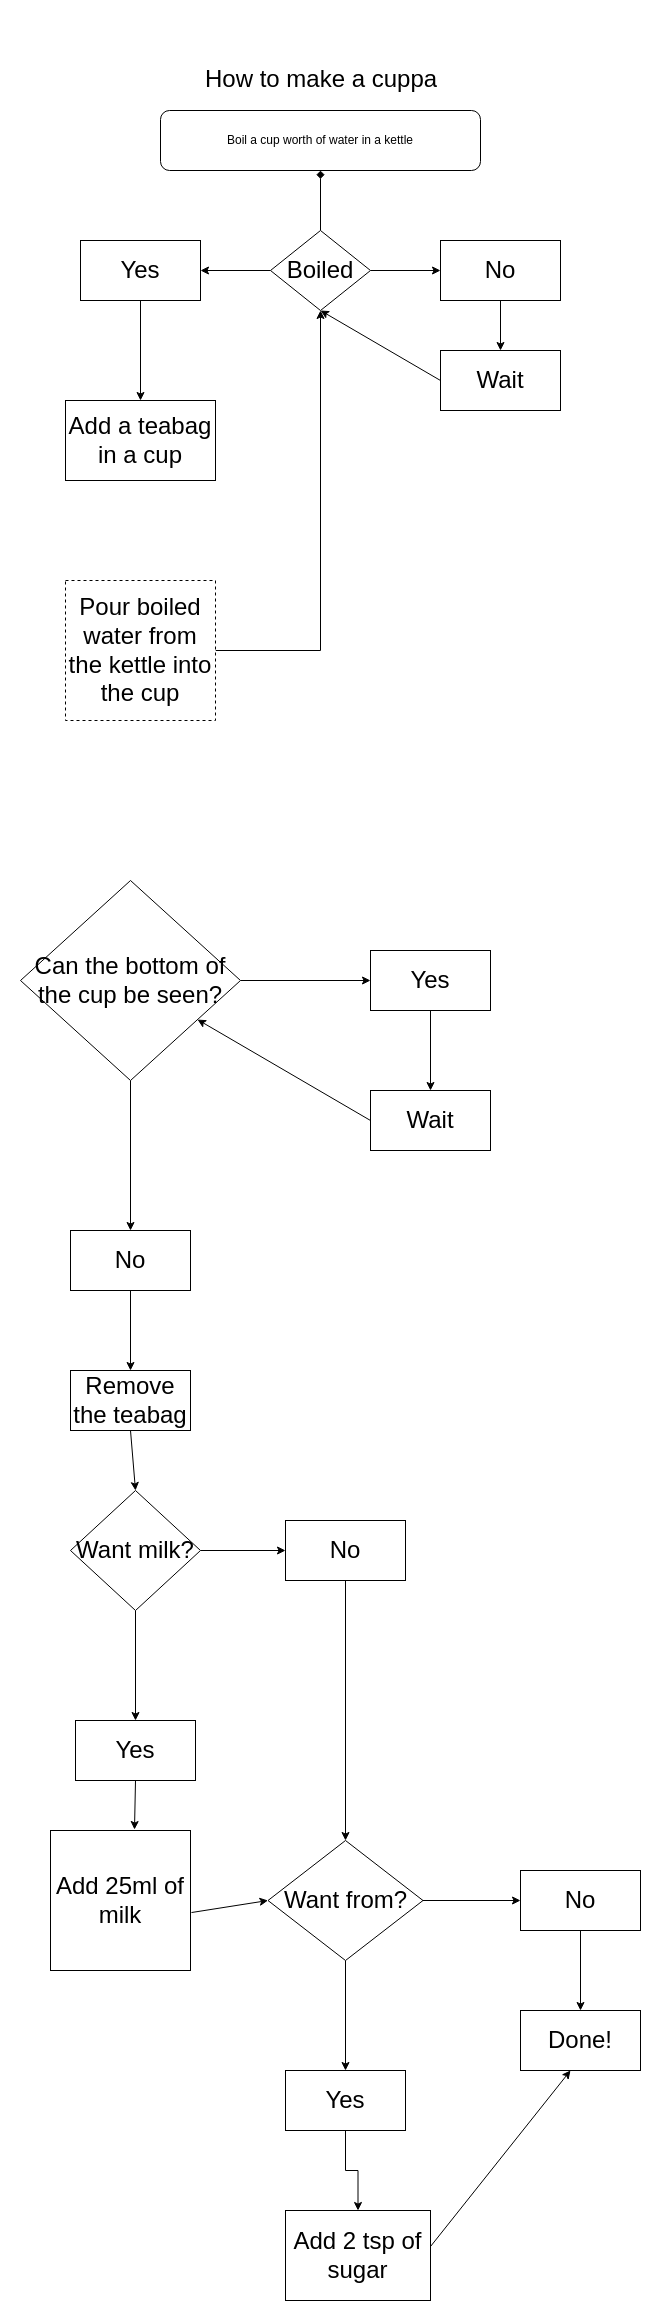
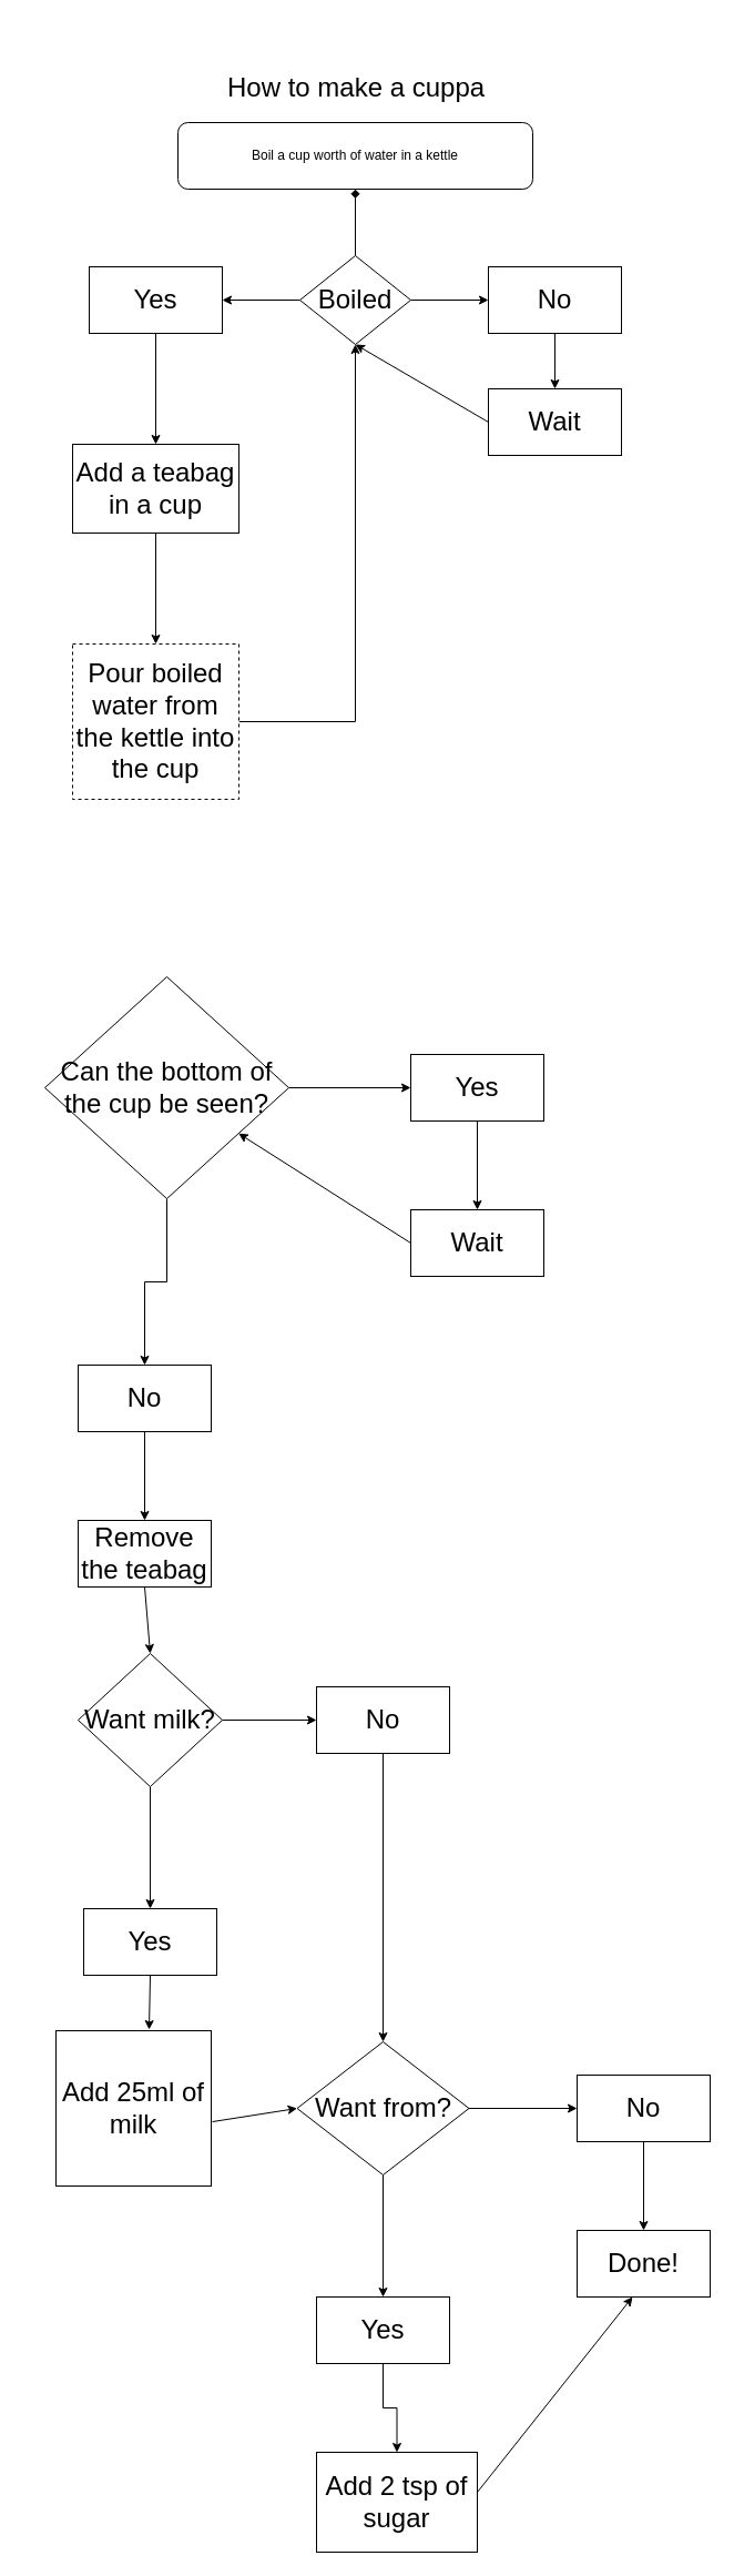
+ <mxCell id="13" value="" style="edgeStyle=orthogonalEdgeStyle;rounded=0;orthogonalLoop=1;jettySize=auto;html=1;fontSize=24;" edge="1" parent="1" source="14" target="16"><mxGeometry relative="1" as="geometry" /></mxCell>
- <mxCell id="20" value="&lt;span&gt;Can the bottom of the cup be seen?&lt;/span&gt;" style="rhombus;whiteSpace=wrap;html=1;fontSize=24;" vertex="1" parent="1"><mxGeometry x="20" y="880" width="220" height="200" as="geometry" /></mxCell>
+ <mxCell id="20" value="&lt;span&gt;Can the bottom of the cup be seen?&lt;/span&gt;" style="rhombus;whiteSpace=wrap;html=1;fontSize=24;" vertex="1" parent="1"><mxGeometry x="40" y="880" width="220" height="200" as="geometry" /></mxCell>
